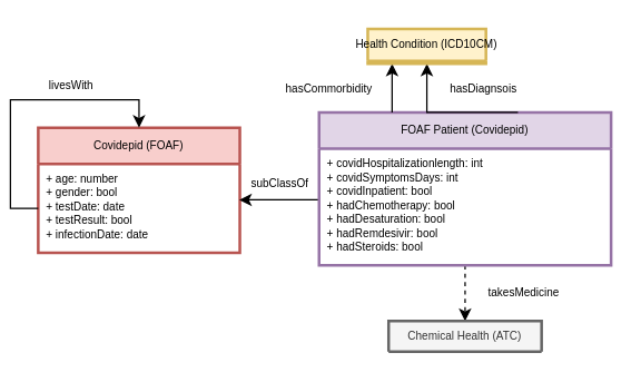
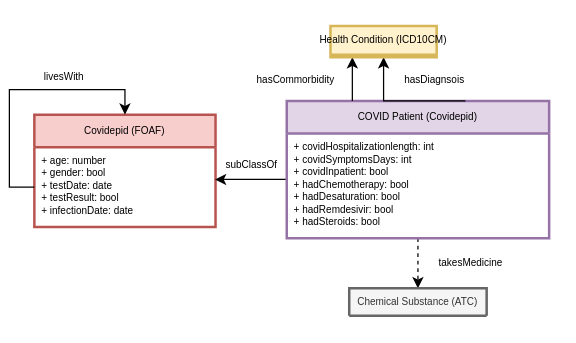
- <mxCell id="7" value="FOAF Patient (Covidepid)" style="swimlane;fontStyle=0;childLayout=stackLayout;horizontal=1;startSize=26;fillColor=#e1d5e7;horizontalStack=0;resizeParent=1;resizeParentMax=0;resizeLast=0;collapsible=1;marginBottom=0;fontSize=8;strokeWidth=2;html=0;strokeColor=#9673a6;glass=0;swimlaneLine=1;" parent="1" vertex="1"><mxGeometry x="222" y="80" width="210" height="110" as="geometry" /></mxCell>
+ <mxCell id="7" value="COVID Patient (Covidepid)" style="swimlane;fontStyle=0;childLayout=stackLayout;horizontal=1;startSize=26;fillColor=#e1d5e7;horizontalStack=0;resizeParent=1;resizeParentMax=0;resizeLast=0;collapsible=1;marginBottom=0;fontSize=8;strokeWidth=2;html=0;strokeColor=#9673a6;glass=0;swimlaneLine=1;" parent="1" vertex="1"><mxGeometry x="222" y="80" width="210" height="110" as="geometry" /></mxCell>
- <mxCell id="13" value="Chemical Health (ATC)" style="swimlane;fontStyle=0;childLayout=stackLayout;horizontal=1;startSize=23;fillColor=#f5f5f5;horizontalStack=0;resizeParent=1;resizeParentMax=0;resizeLast=0;collapsible=1;marginBottom=0;fontSize=8;strokeWidth=2;html=0;strokeColor=#666666;fontColor=#333333;" parent="1" vertex="1"><mxGeometry x="272" y="230" width="110" height="22" as="geometry" /></mxCell>
+ <mxCell id="13" value="Chemical Substance (ATC)" style="swimlane;fontStyle=0;childLayout=stackLayout;horizontal=1;startSize=23;fillColor=#f5f5f5;horizontalStack=0;resizeParent=1;resizeParentMax=0;resizeLast=0;collapsible=1;marginBottom=0;fontSize=8;strokeWidth=2;html=0;strokeColor=#666666;fontColor=#333333;" parent="1" vertex="1"><mxGeometry x="272" y="230" width="110" height="22" as="geometry" /></mxCell>
